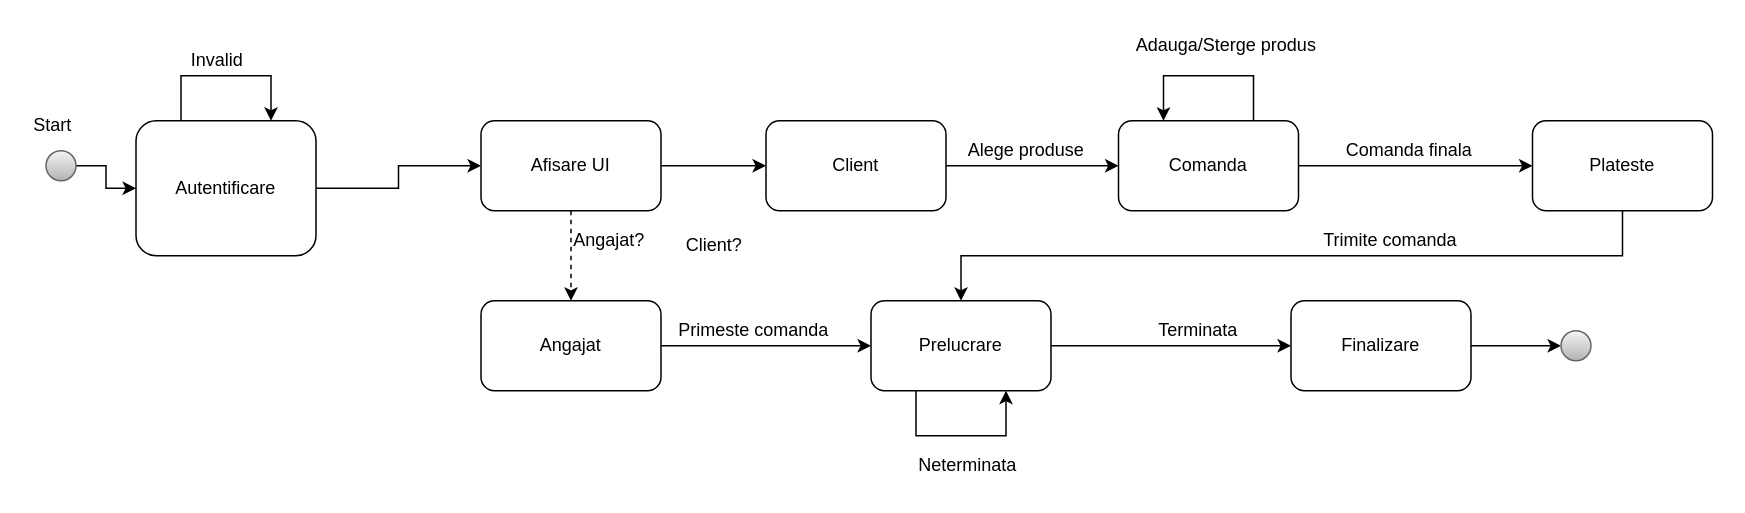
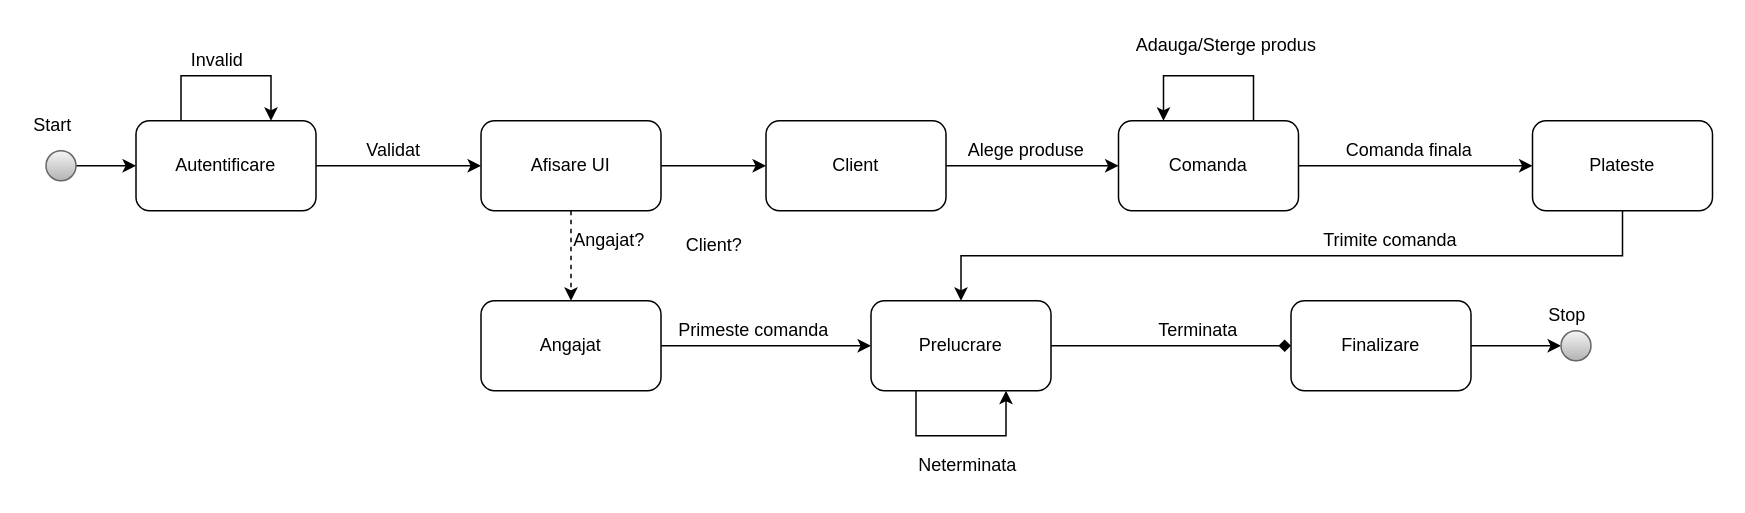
+ <mxCell id="19" value="Validat" style="text;html=1;resizable=0;points=[];autosize=1;align=left;verticalAlign=top;spacingTop=-4;" vertex="1" parent="1"><mxGeometry x="242" y="90" width="50" height="20" as="geometry" /></mxCell>
- <mxCell id="3" value="Autentificare" style="rounded=1;whiteSpace=wrap;html=1;" vertex="1" parent="1"><mxGeometry x="90" y="80" width="120" height="90" as="geometry" /></mxCell>
+ <mxCell id="3" value="Autentificare" style="rounded=1;whiteSpace=wrap;html=1;" vertex="1" parent="1"><mxGeometry x="90" y="80" width="120" height="60" as="geometry" /></mxCell>
+ <mxCell id="37" value="Stop" style="text;html=1;resizable=0;points=[];autosize=1;align=left;verticalAlign=top;spacingTop=-4;" vertex="1" parent="1"><mxGeometry x="1030" y="200" width="40" height="20" as="geometry" /></mxCell>
- <mxCell id="15" style="edgeStyle=orthogonalEdgeStyle;rounded=0;orthogonalLoop=1;jettySize=auto;html=1;exitX=1;exitY=0.5;exitDx=0;exitDy=0;entryX=0;entryY=0.5;entryDx=0;entryDy=0;" edge="1" parent="1" source="16" target="18"><mxGeometry relative="1" as="geometry" /></mxCell>
+ <mxCell id="15" style="edgeStyle=orthogonalEdgeStyle;rounded=0;orthogonalLoop=1;jettySize=auto;html=1;exitX=1;exitY=0.5;exitDx=0;exitDy=0;entryX=0;entryY=0.5;entryDx=0;entryDy=0;endArrow=diamond;" edge="1" parent="1" source="16" target="18"><mxGeometry relative="1" as="geometry" /></mxCell>
